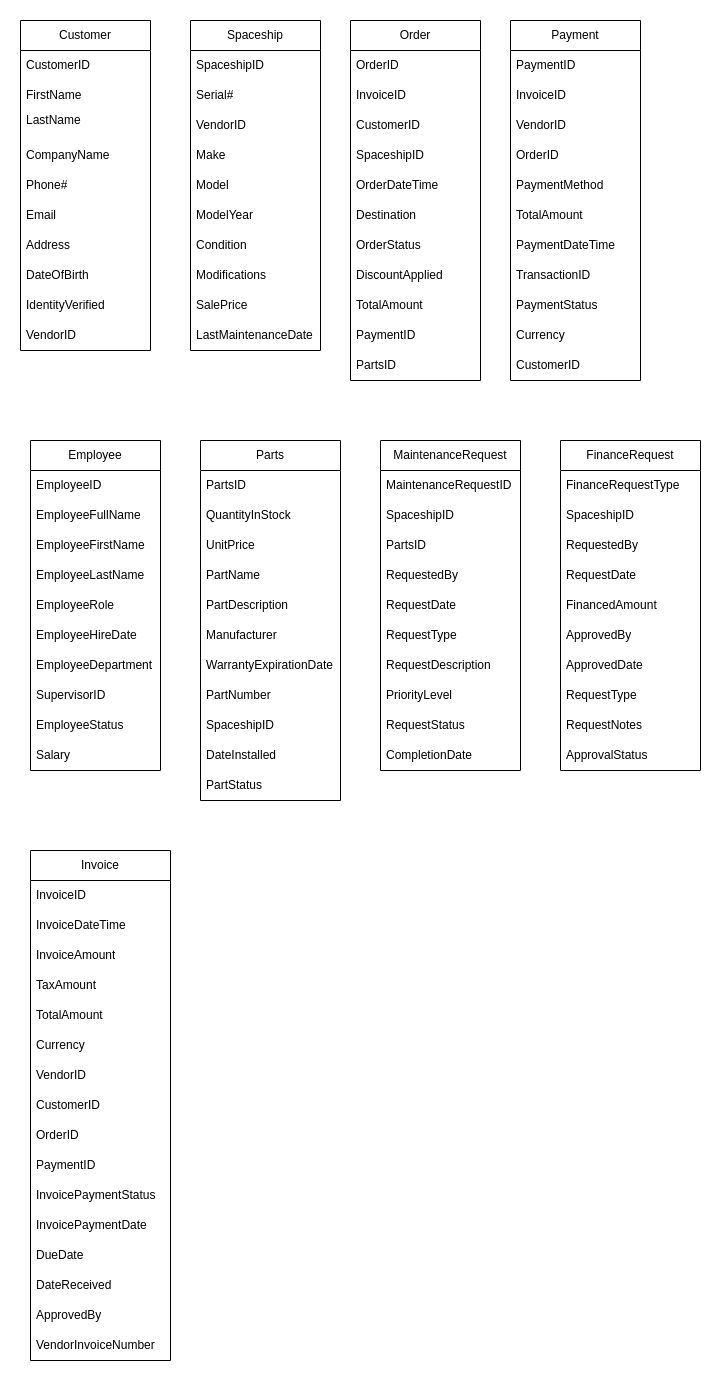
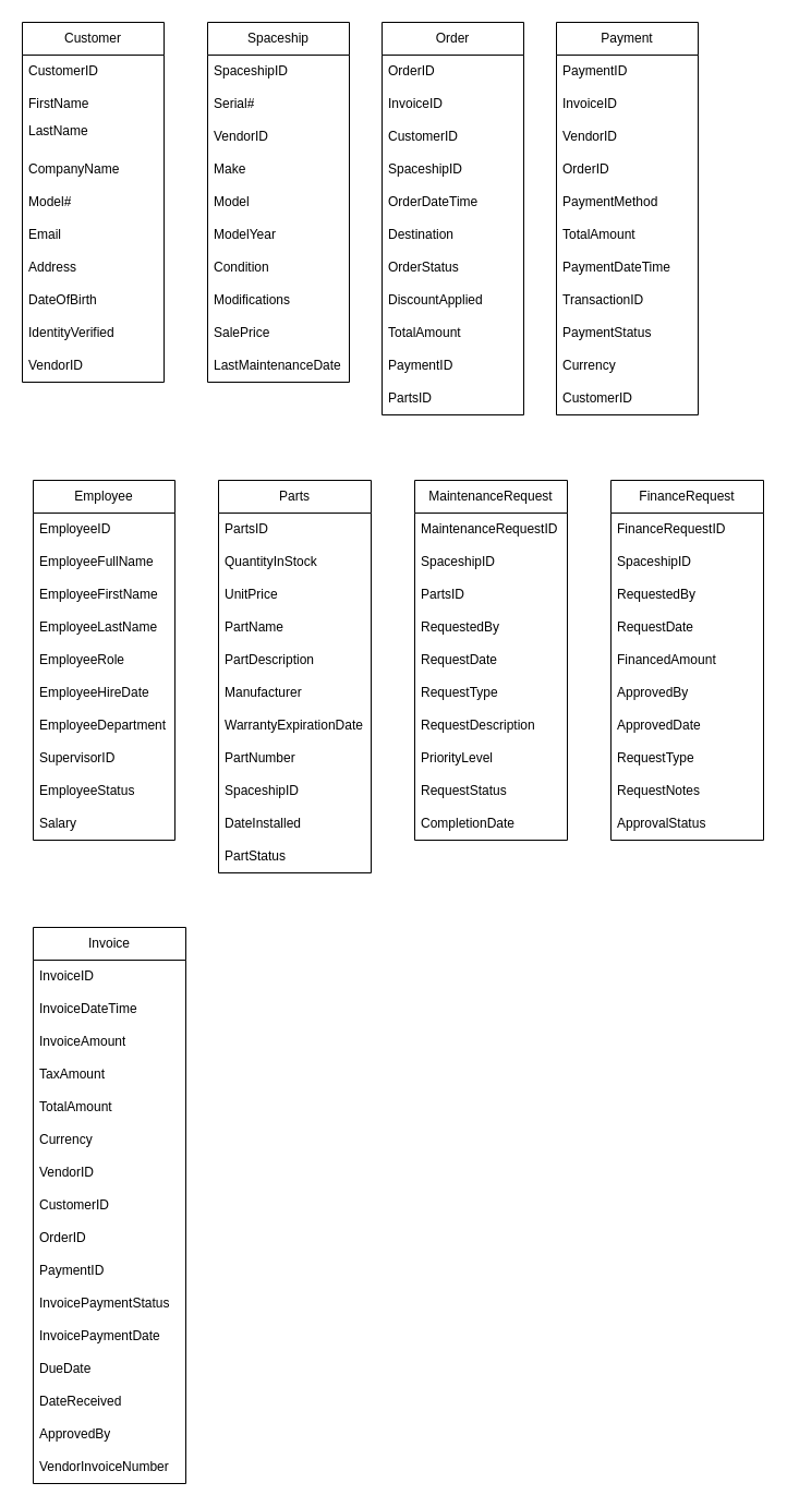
- <mxCell id="7" value="Phone#" style="text;strokeColor=none;fillColor=none;align=left;verticalAlign=middle;spacingLeft=4;spacingRight=4;overflow=hidden;points=[[0,0.5],[1,0.5]];portConstraint=eastwest;rotatable=0;whiteSpace=wrap;html=1;" vertex="1" parent="2"><mxGeometry y="150" width="130" height="30" as="geometry" /></mxCell>
+ <mxCell id="7" value="Model#" style="text;strokeColor=none;fillColor=none;align=left;verticalAlign=middle;spacingLeft=4;spacingRight=4;overflow=hidden;points=[[0,0.5],[1,0.5]];portConstraint=eastwest;rotatable=0;whiteSpace=wrap;html=1;" vertex="1" parent="2"><mxGeometry y="150" width="130" height="30" as="geometry" /></mxCell>
- <mxCell id="83" value="&lt;span style=&quot;text-align: center;&quot;&gt;Finance&lt;/span&gt;RequestType" style="text;strokeColor=none;fillColor=none;align=left;verticalAlign=middle;spacingLeft=4;spacingRight=4;overflow=hidden;points=[[0,0.5],[1,0.5]];portConstraint=eastwest;rotatable=0;whiteSpace=wrap;html=1;" vertex="1" parent="82"><mxGeometry y="30" width="140" height="30" as="geometry" /></mxCell>
+ <mxCell id="83" value="&lt;span style=&quot;text-align: center;&quot;&gt;Finance&lt;/span&gt;RequestID" style="text;strokeColor=none;fillColor=none;align=left;verticalAlign=middle;spacingLeft=4;spacingRight=4;overflow=hidden;points=[[0,0.5],[1,0.5]];portConstraint=eastwest;rotatable=0;whiteSpace=wrap;html=1;" vertex="1" parent="82"><mxGeometry y="30" width="140" height="30" as="geometry" /></mxCell>
